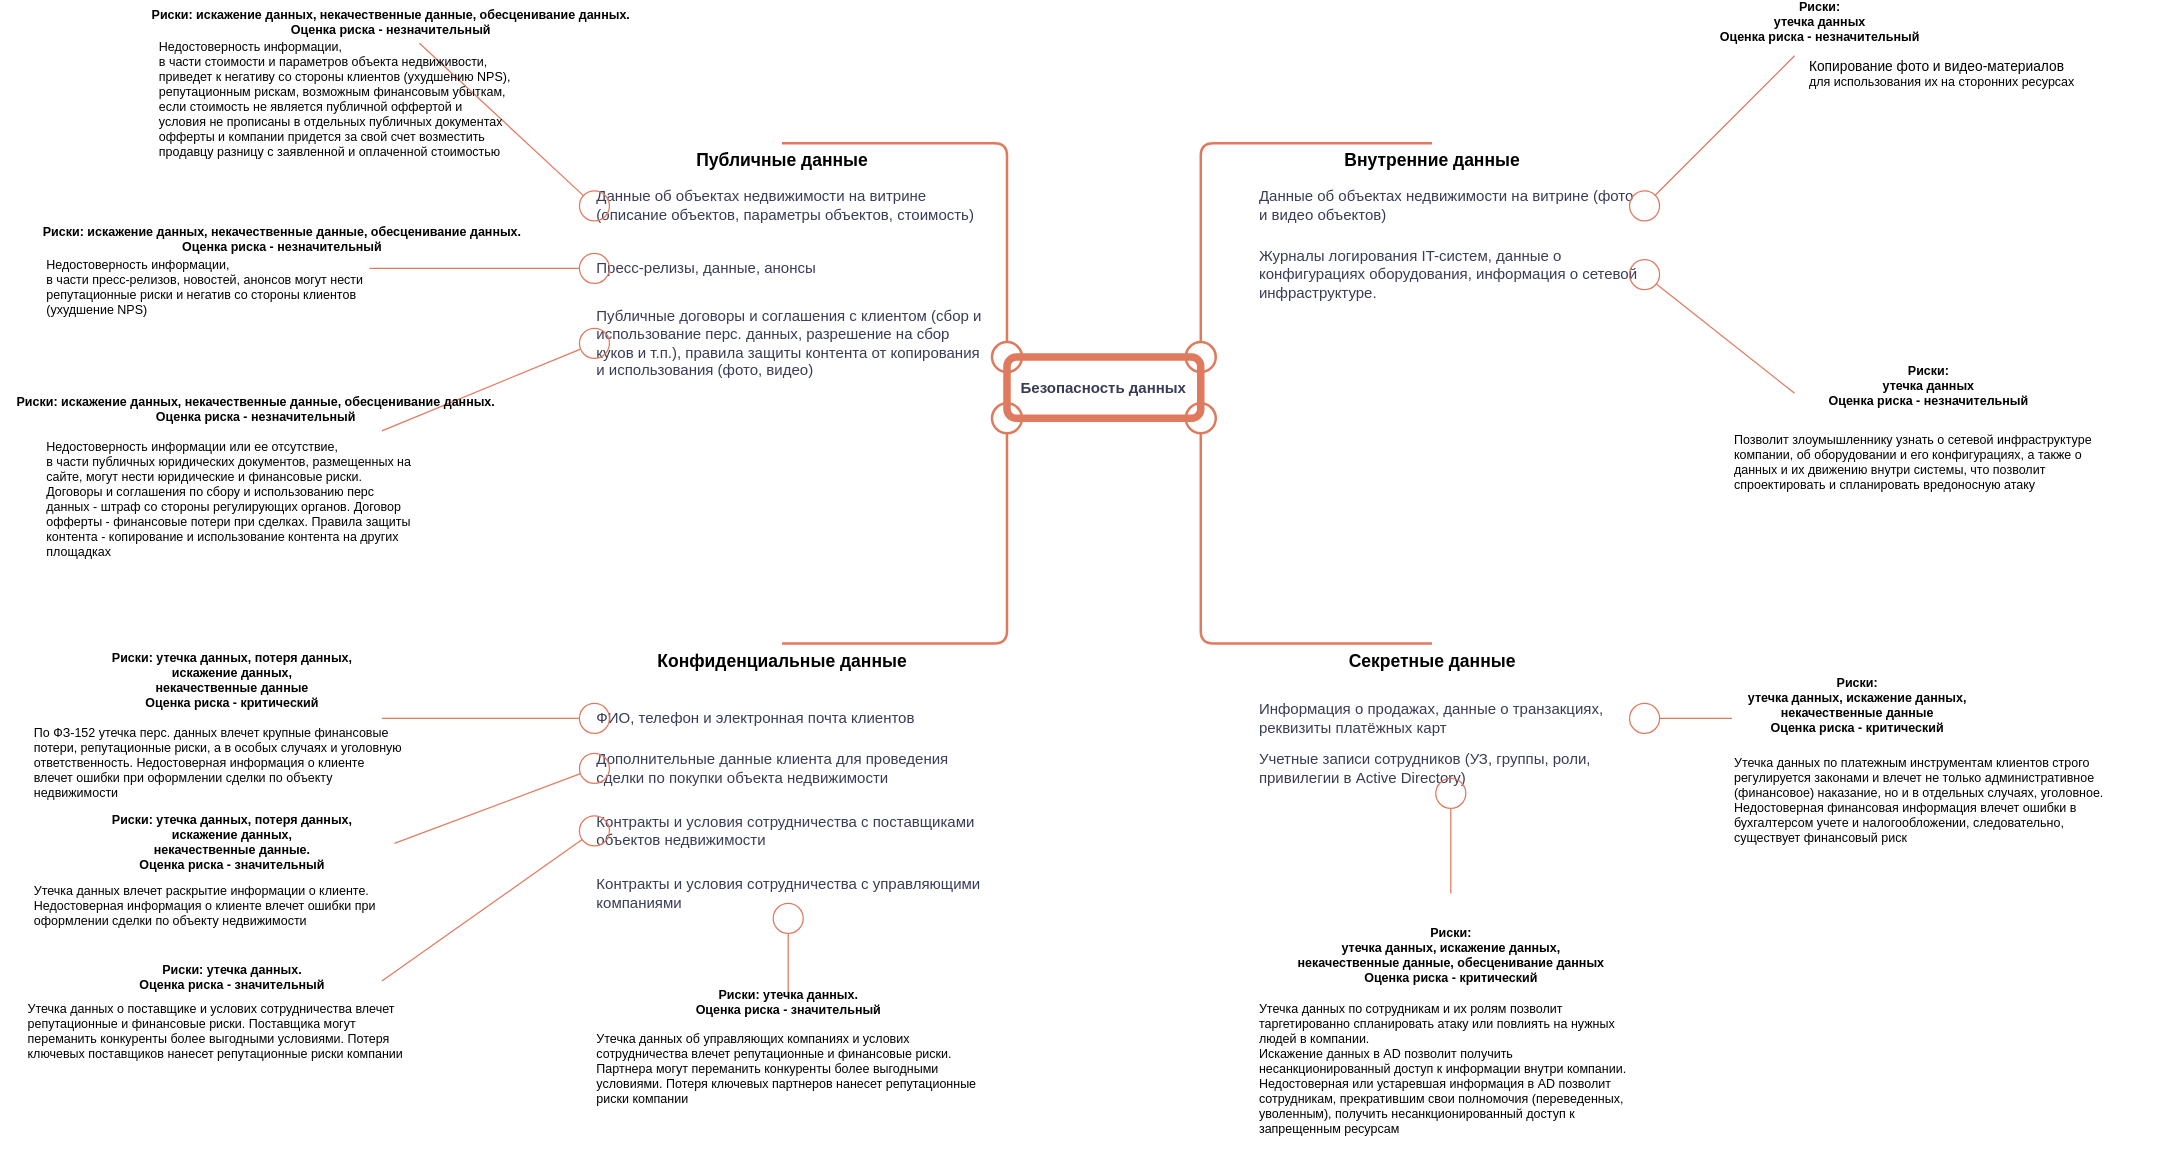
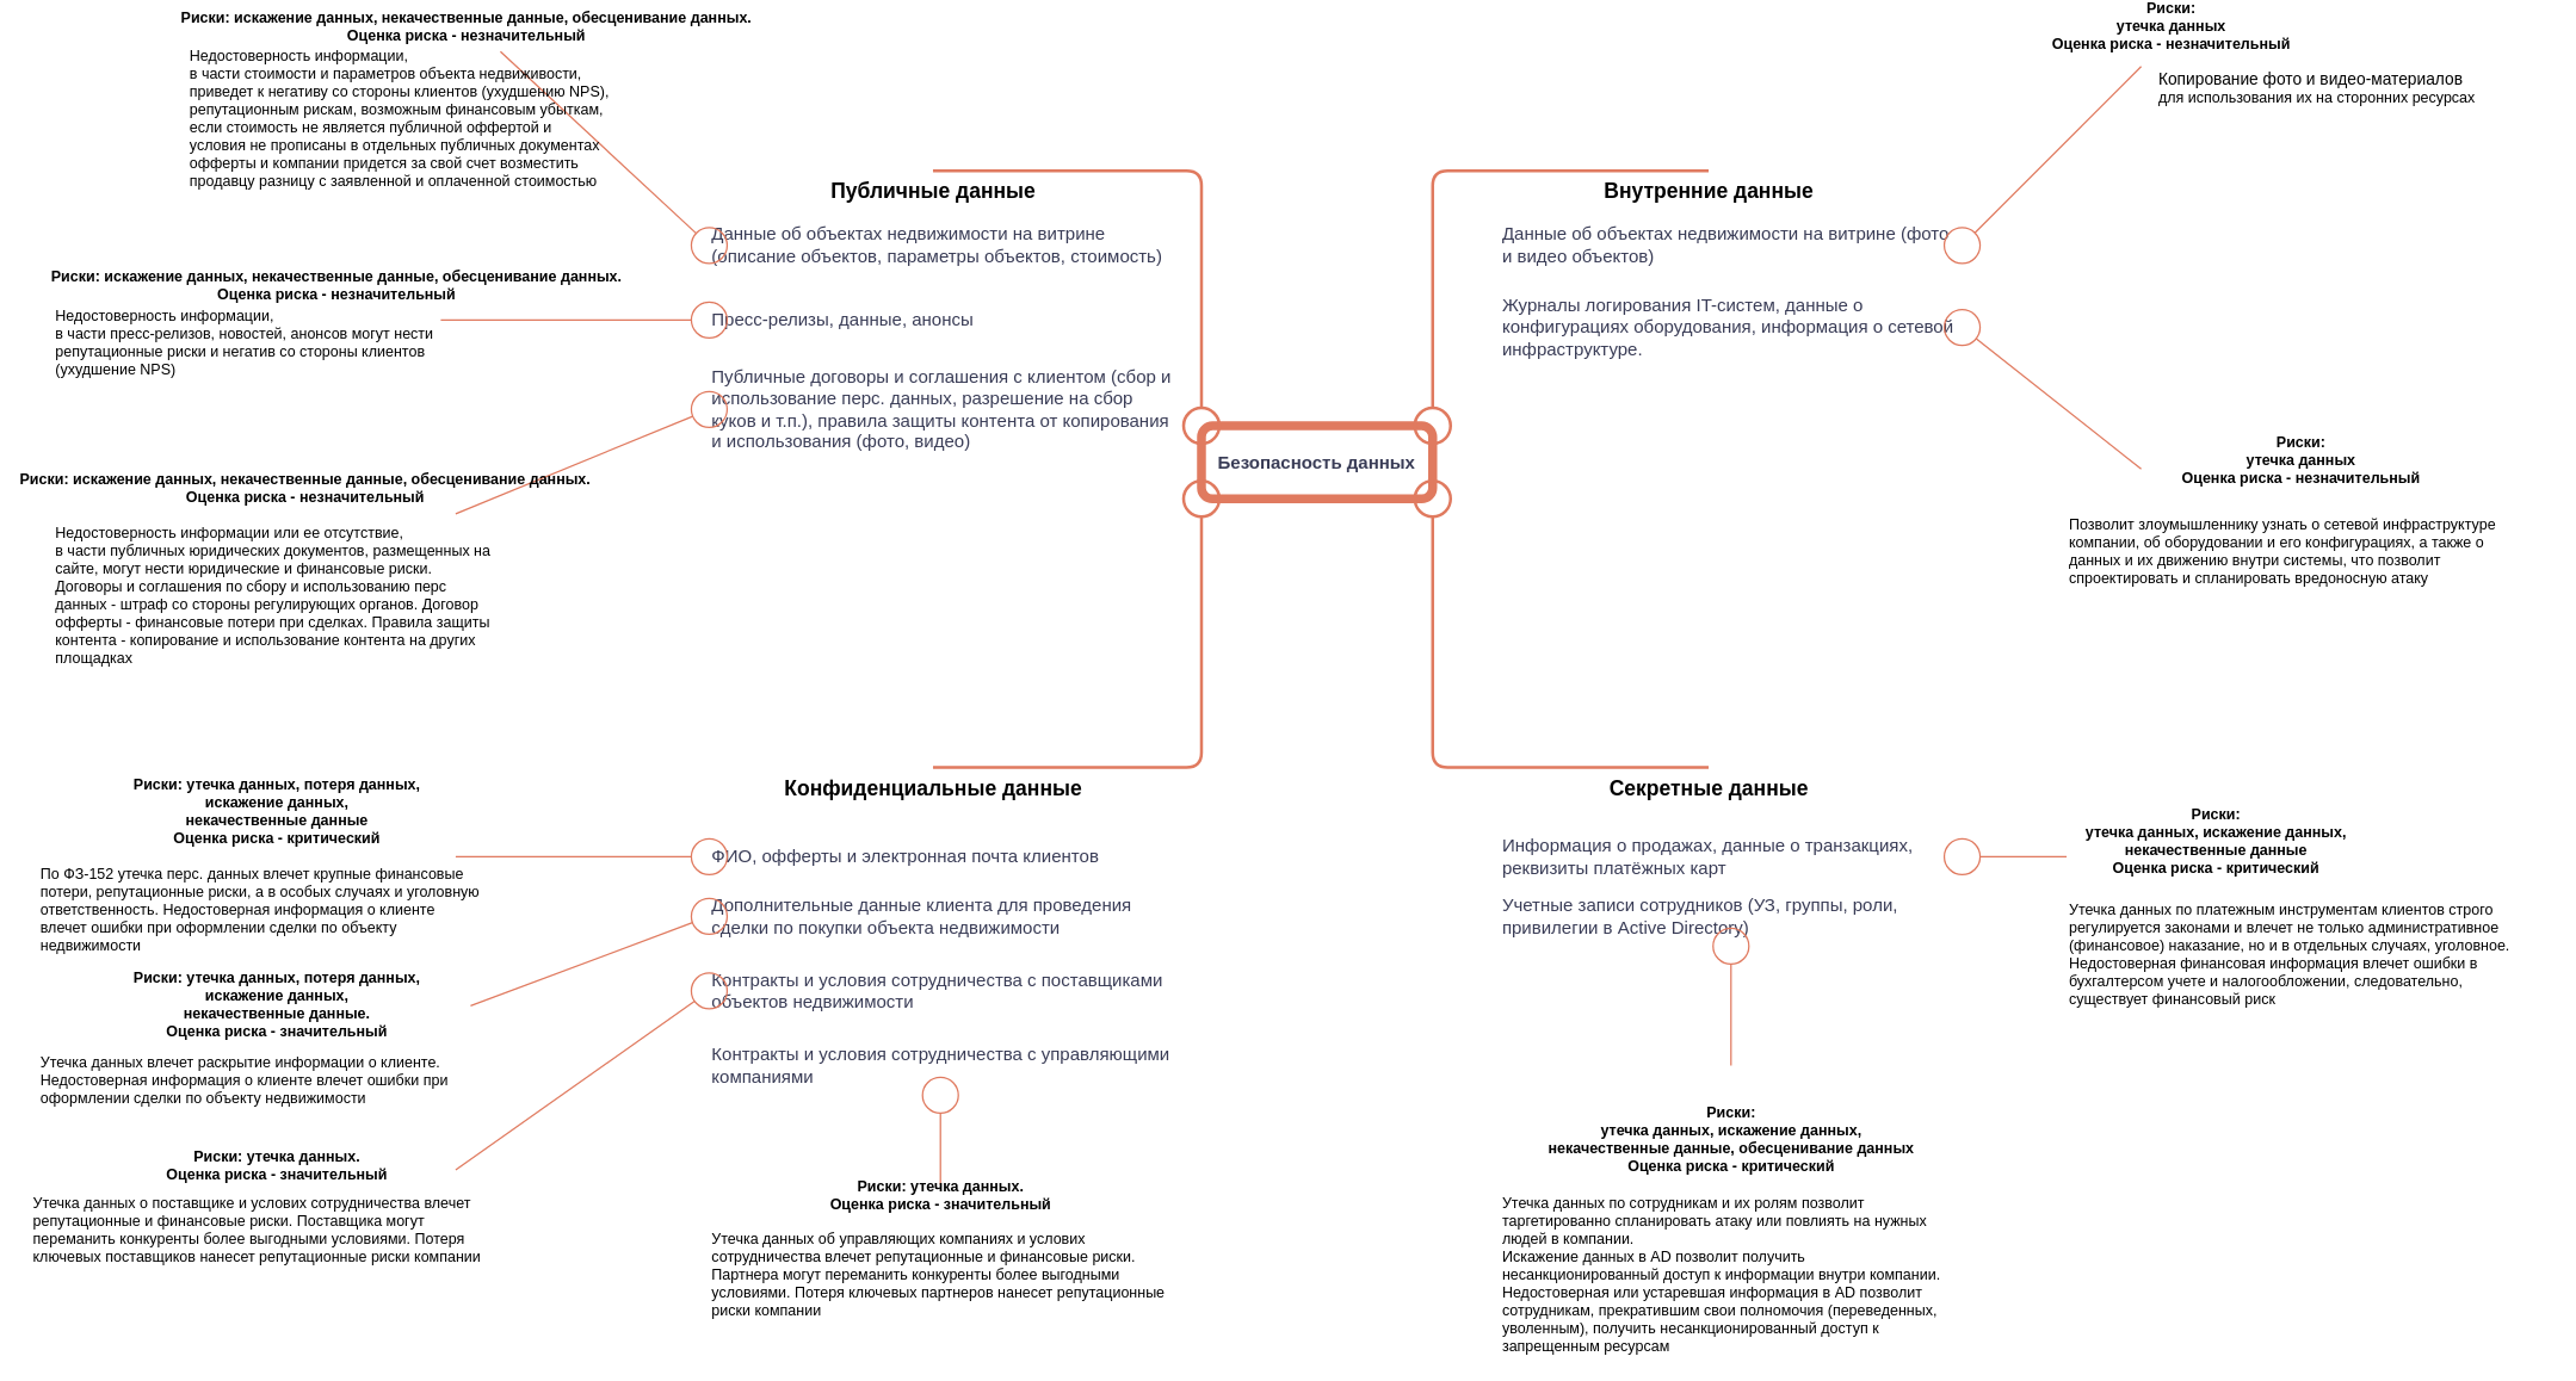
- <mxCell id="22" value="ФИО, телефон и электронная почта клиентов" style="text;html=1;strokeColor=none;fillColor=none;align=left;verticalAlign=middle;whiteSpace=wrap;rounded=0;fontColor=#393C56;" vertex="1" parent="1"><mxGeometry x="475" y="540" width="310" height="40" as="geometry" /></mxCell>
+ <mxCell id="22" value="ФИО, офферты и электронная почта клиентов" style="text;html=1;strokeColor=none;fillColor=none;align=left;verticalAlign=middle;whiteSpace=wrap;rounded=0;fontColor=#393C56;" vertex="1" parent="1"><mxGeometry x="475" y="540" width="310" height="40" as="geometry" /></mxCell>
